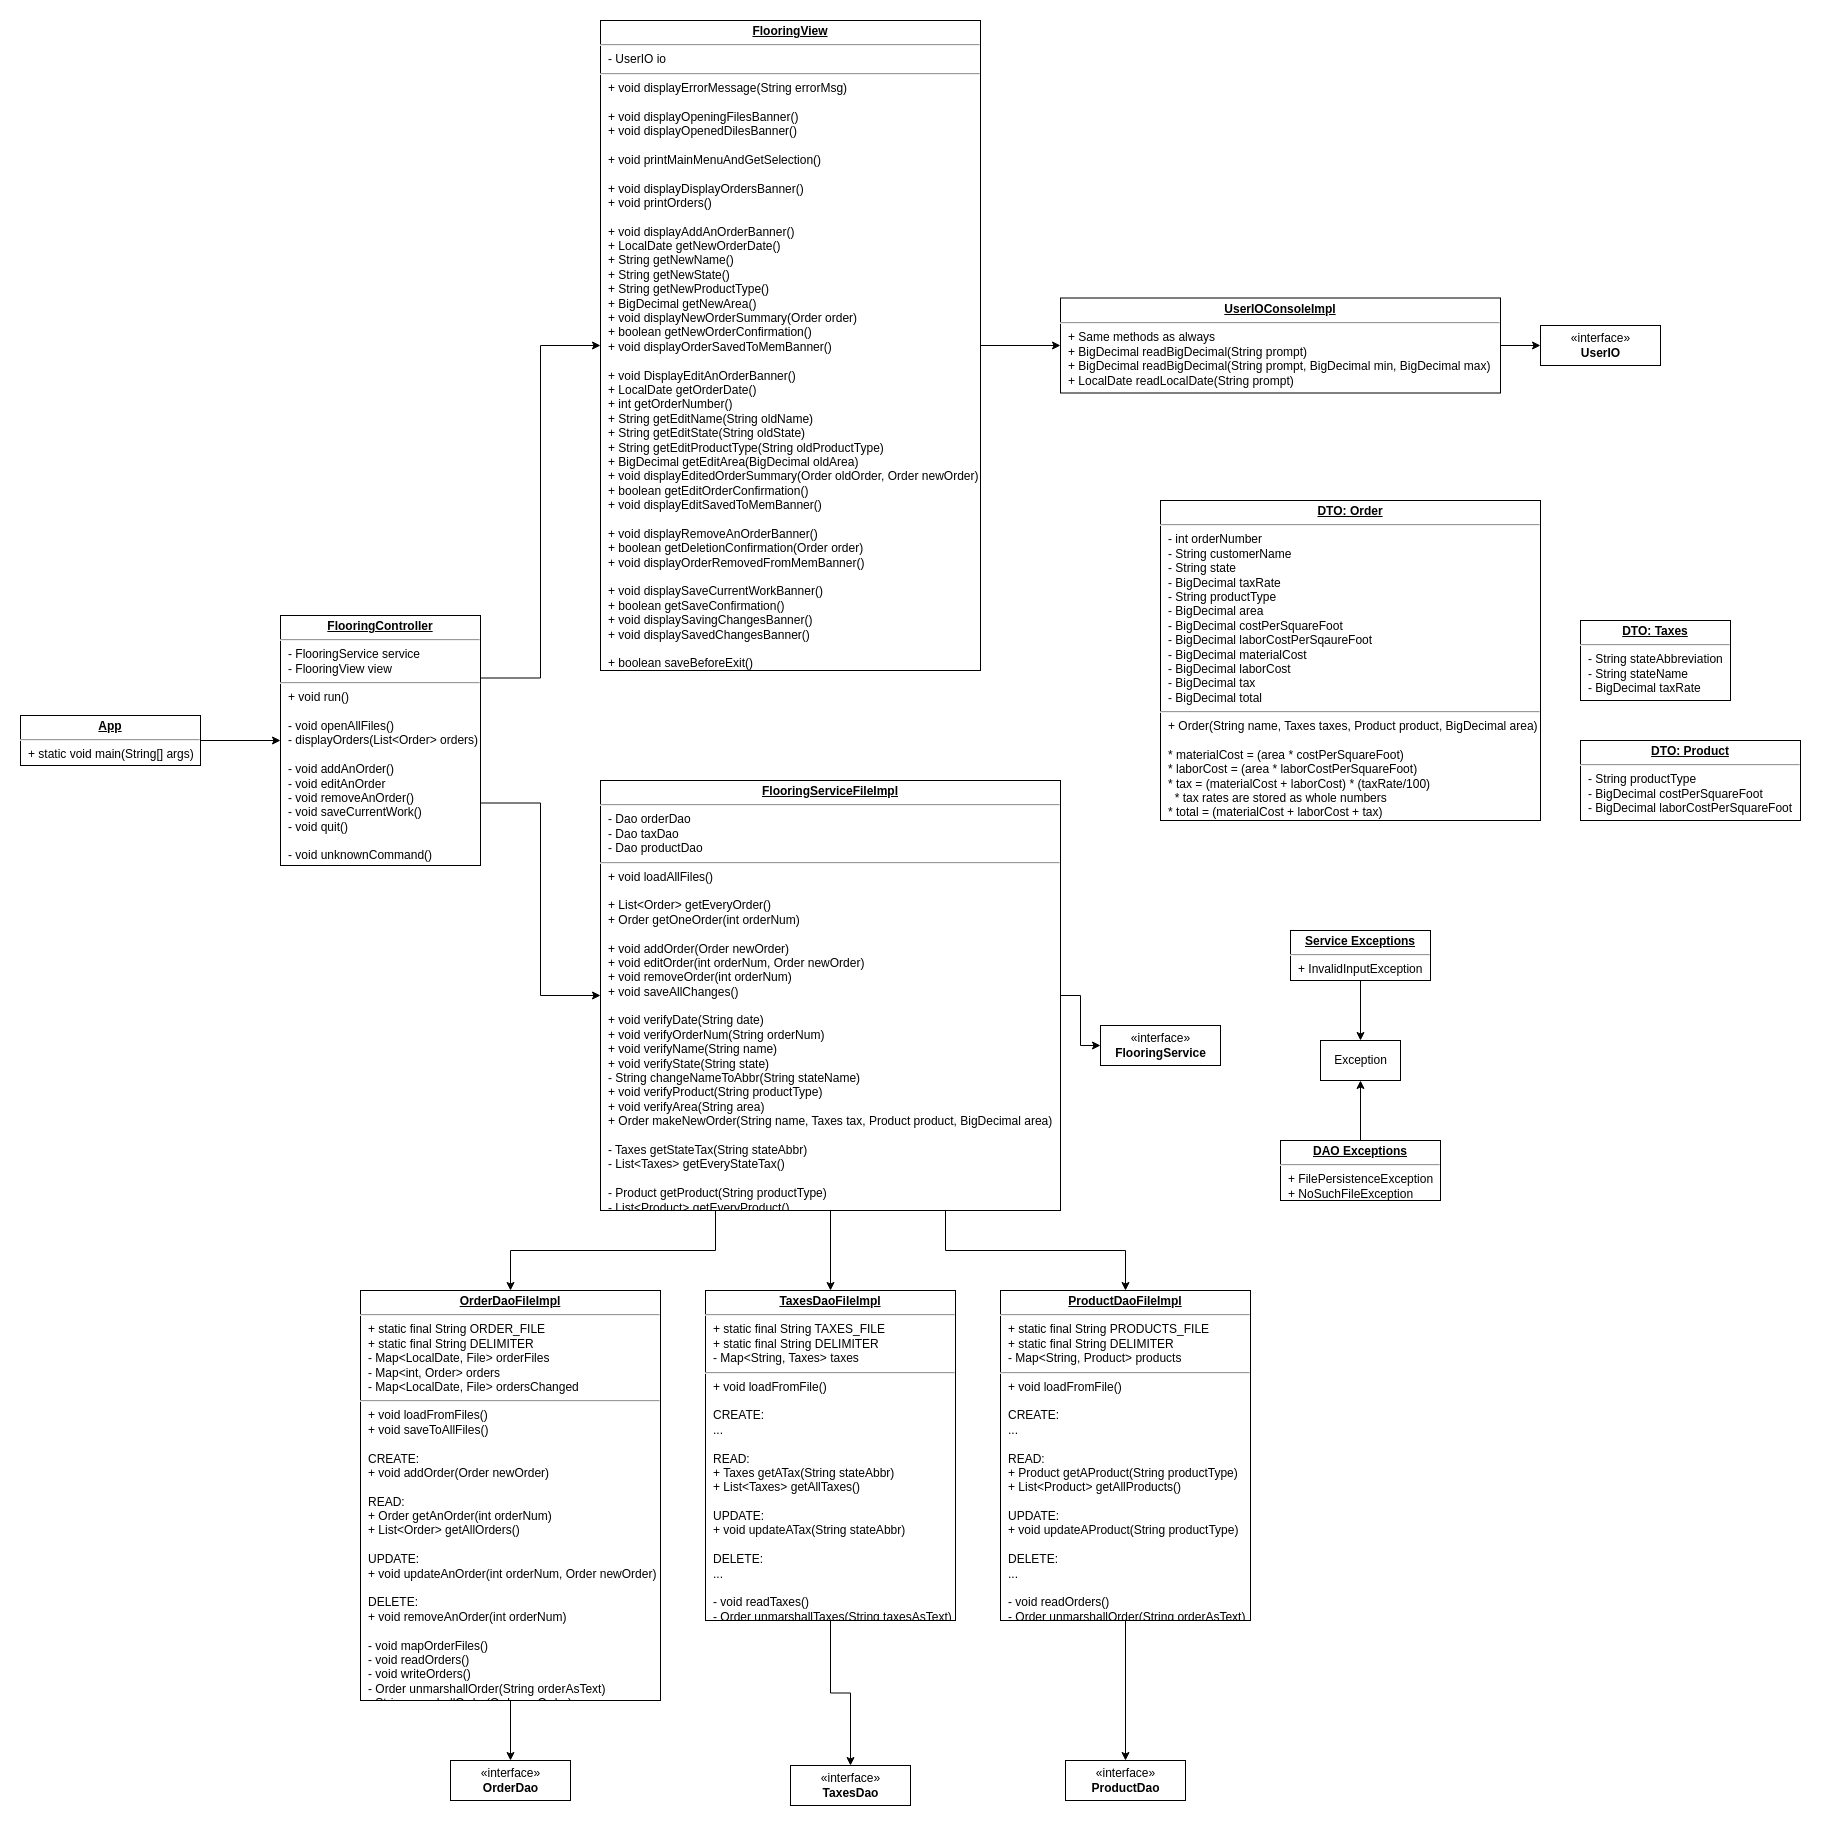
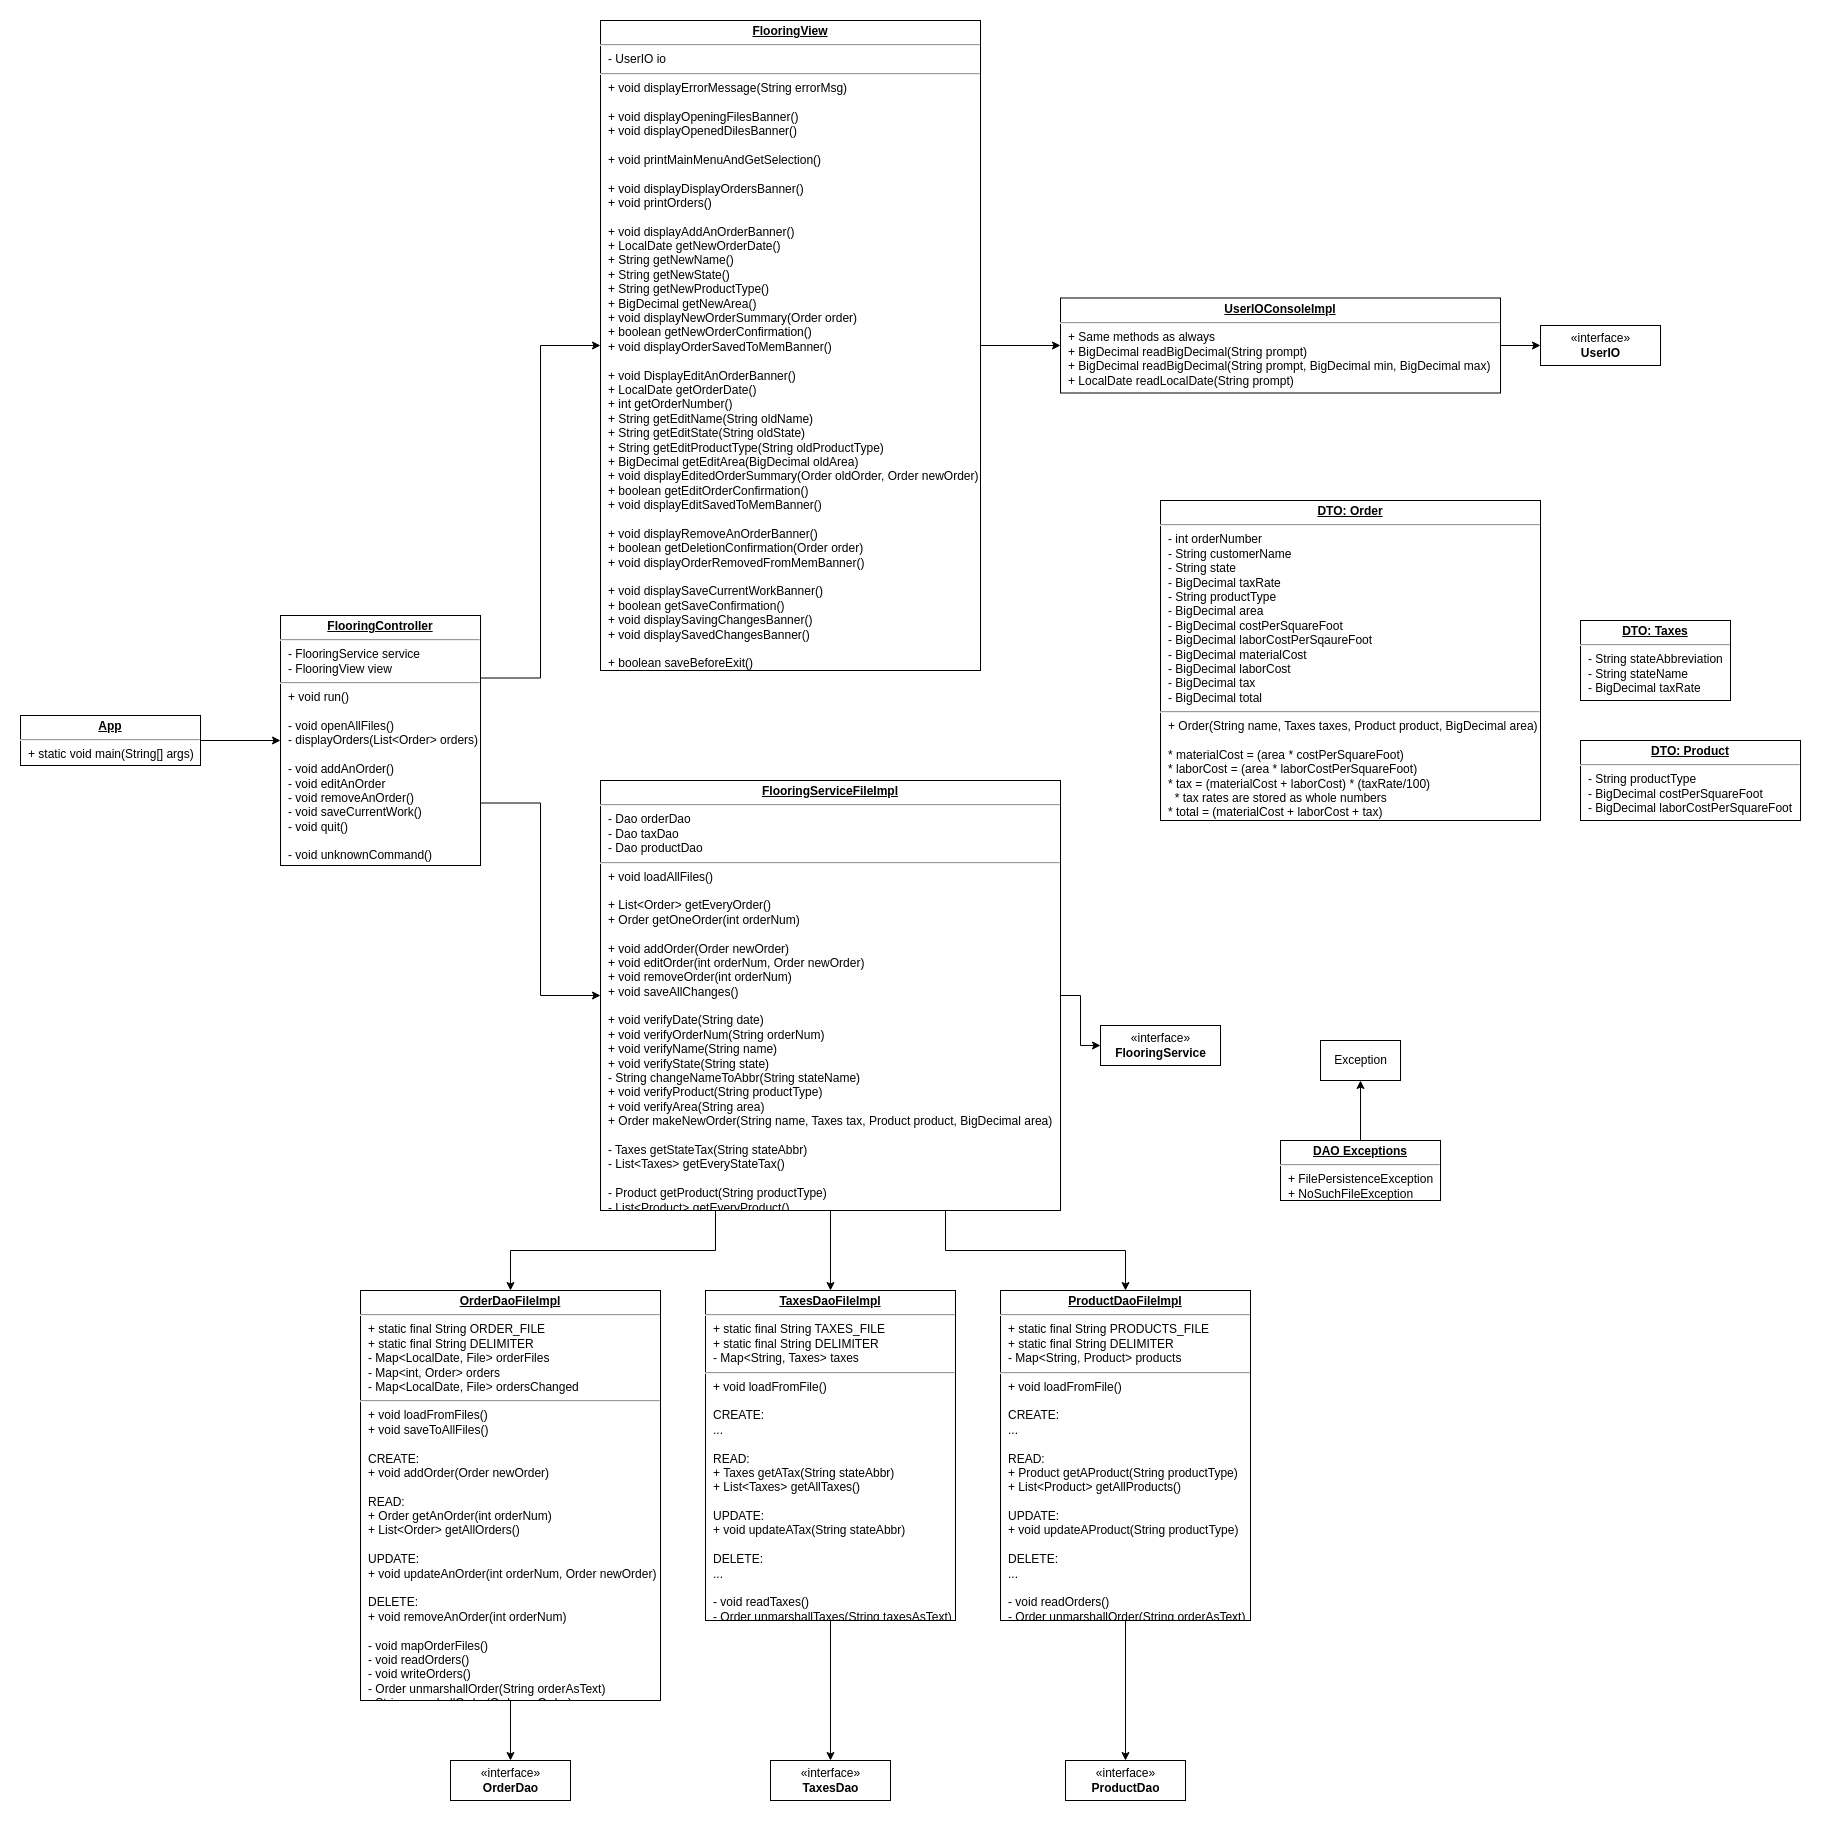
- <mxCell id="32" value="&lt;p style=&quot;margin: 0px ; margin-top: 4px ; text-align: center ; text-decoration: underline&quot;&gt;&lt;b&gt;Service Exceptions&lt;/b&gt;&lt;/p&gt;&lt;hr&gt;&lt;p style=&quot;margin: 0px ; margin-left: 8px&quot;&gt;+ InvalidInputException&lt;/p&gt;" style="verticalAlign=top;align=left;overflow=fill;fontSize=12;fontFamily=Helvetica;html=1;" parent="1" vertex="1"><mxGeometry x="1290" y="930" width="140" height="50" as="geometry" /></mxCell>
- <mxCell id="31" style="edgeStyle=orthogonalEdgeStyle;rounded=0;orthogonalLoop=1;jettySize=auto;html=1;exitX=0.5;exitY=1;exitDx=0;exitDy=0;entryX=0.5;entryY=0;entryDx=0;entryDy=0;" parent="1" source="32" target="30" edge="1"><mxGeometry relative="1" as="geometry" /></mxCell>
- <mxCell id="29" value="«interface»&lt;br&gt;&lt;b&gt;TaxesDao&lt;/b&gt;" style="html=1;" parent="1" vertex="1"><mxGeometry x="790" y="1765" width="120" height="40" as="geometry" /></mxCell>
+ <mxCell id="29" value="«interface»&lt;br&gt;&lt;b&gt;TaxesDao&lt;/b&gt;" style="html=1;" parent="1" vertex="1"><mxGeometry x="770" y="1760" width="120" height="40" as="geometry" /></mxCell>
